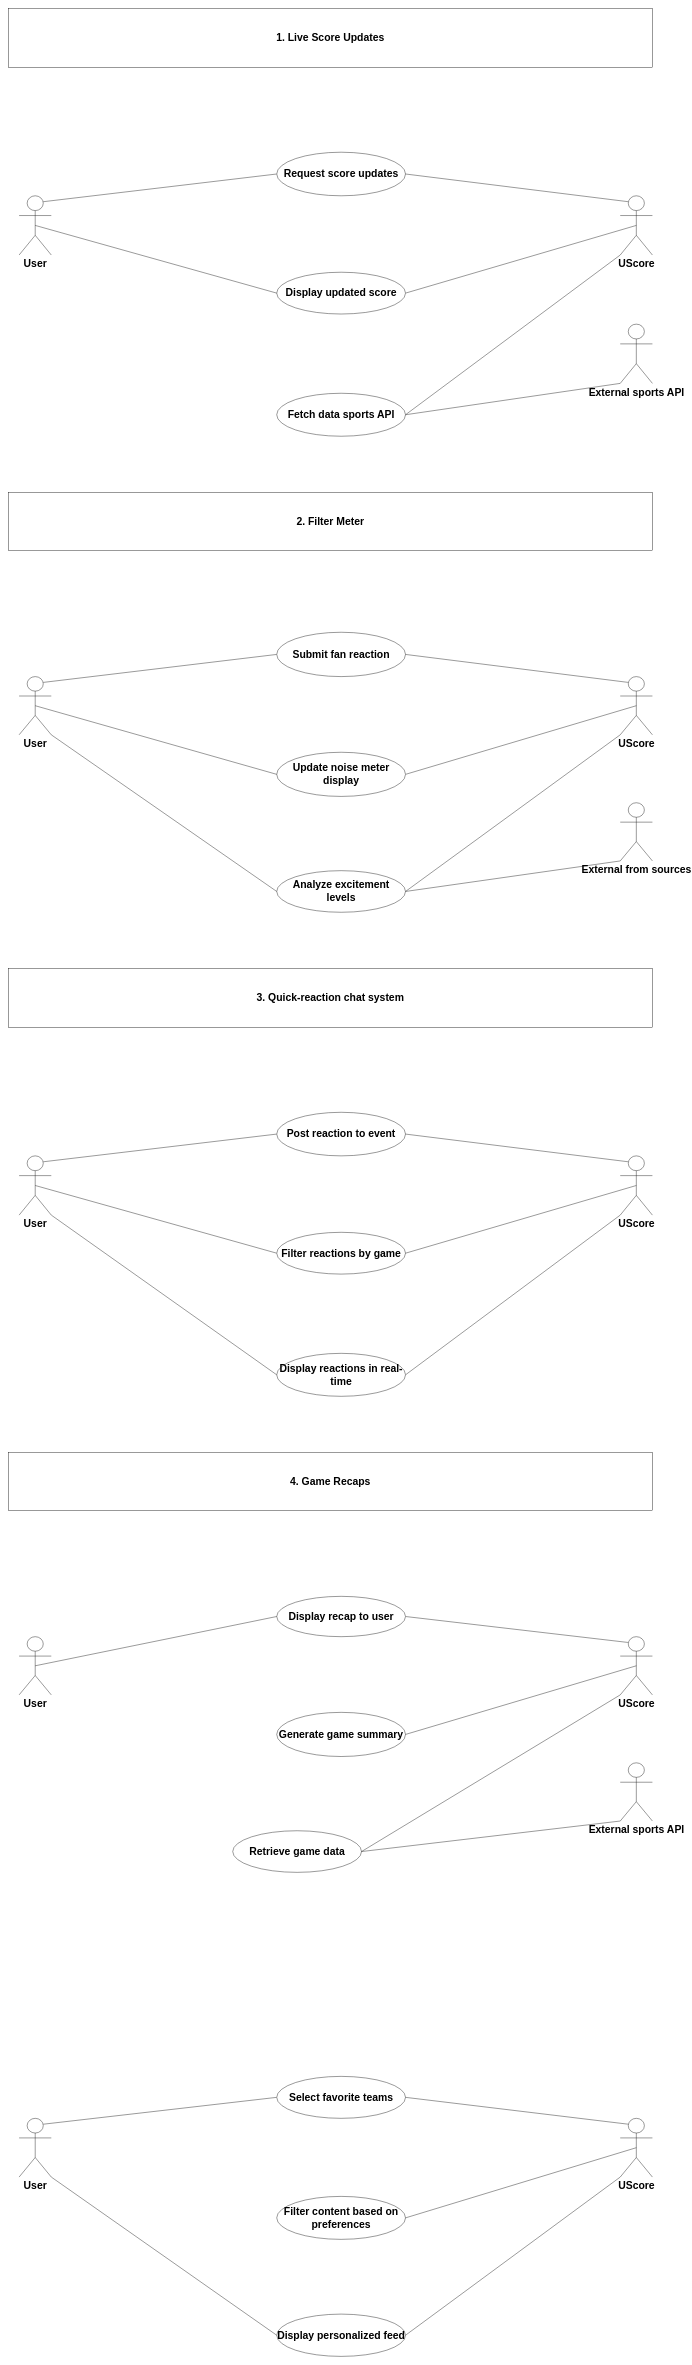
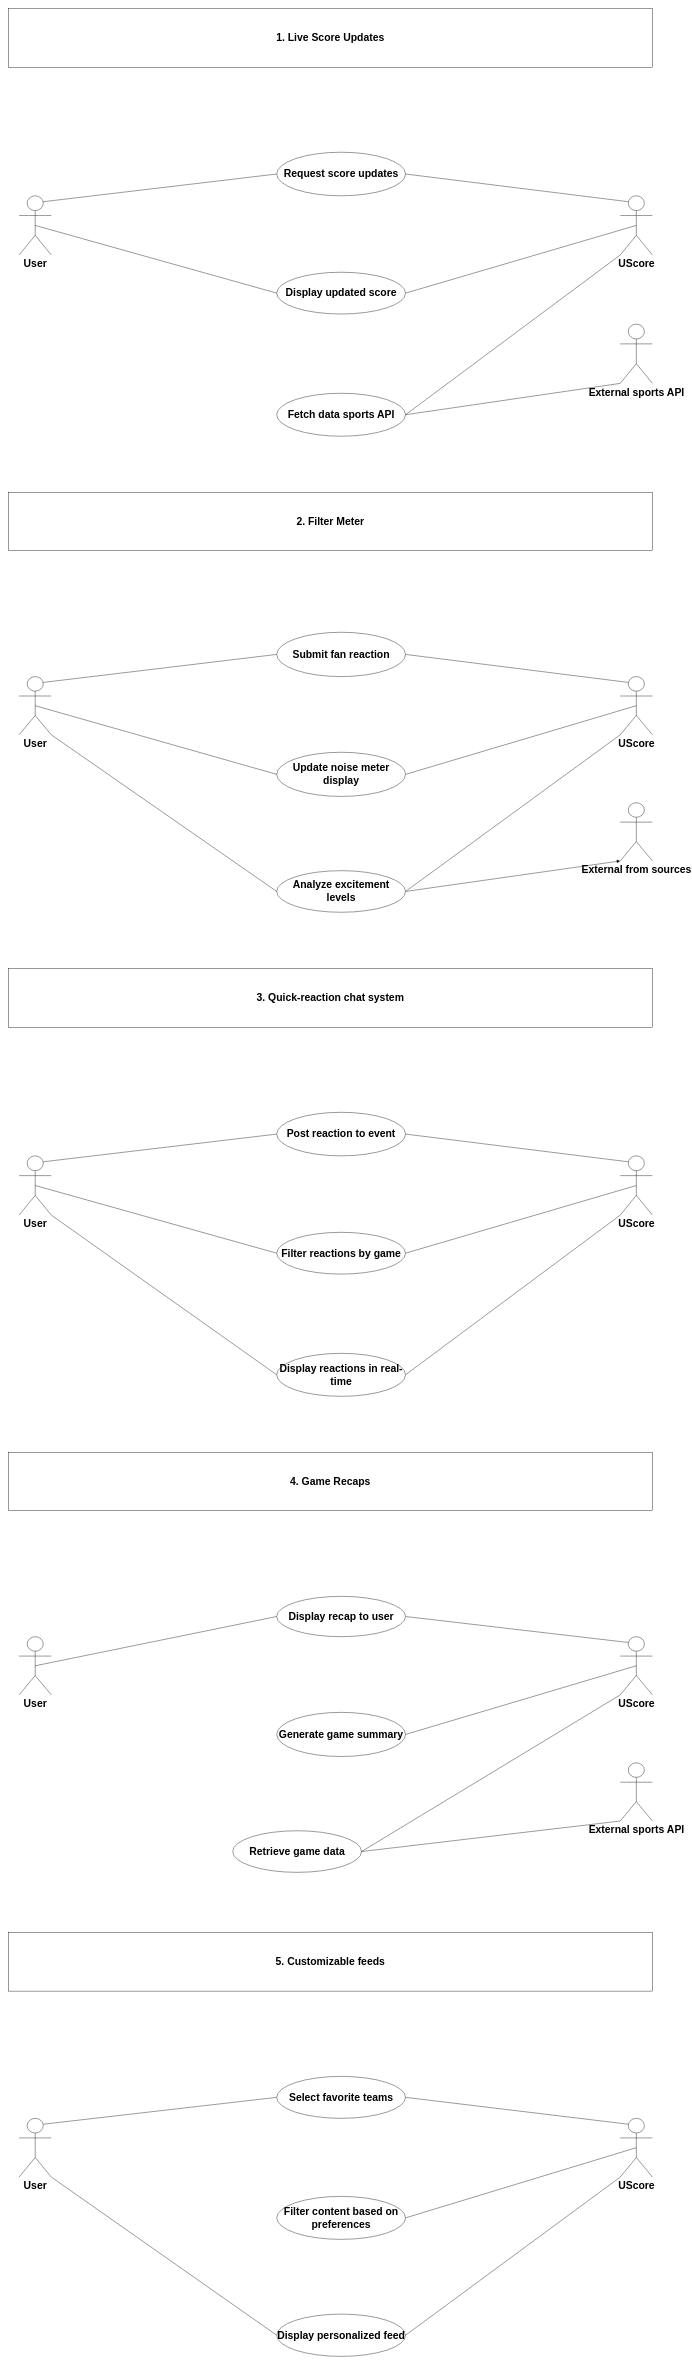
- <mxCell id="26" style="rounded=0;orthogonalLoop=1;jettySize=auto;html=1;exitX=1;exitY=0.5;exitDx=0;exitDy=0;entryX=0;entryY=1;entryDx=0;entryDy=0;entryPerimeter=0;fillColor=#fa6800;strokeColor=light-dark(#000000, #82cd82);fontSize=26;fontStyle=1;endArrow=none;startFill=0;" edge="1" parent="1" source="23" target="21"><mxGeometry relative="1" as="geometry" /></mxCell>
+ <mxCell id="26" style="rounded=0;orthogonalLoop=1;jettySize=auto;html=1;exitX=1;exitY=0.5;exitDx=0;exitDy=0;entryX=0;entryY=1;entryDx=0;entryDy=0;entryPerimeter=0;fillColor=#fa6800;strokeColor=light-dark(#000000, #82cd82);fontSize=26;fontStyle=1;endArrow=block;startFill=0;" edge="1" parent="1" source="23" target="21"><mxGeometry relative="1" as="geometry" /></mxCell>
+ <mxCell id="59" value="5. Customizable feeds" style="rounded=0;whiteSpace=wrap;html=1;fontSize=26;fontStyle=1;strokeColor=light-dark(#000000, #82cd82);" vertex="1" parent="1"><mxGeometry x="20" y="4830" width="1610.0" height="146.809" as="geometry" /></mxCell>
